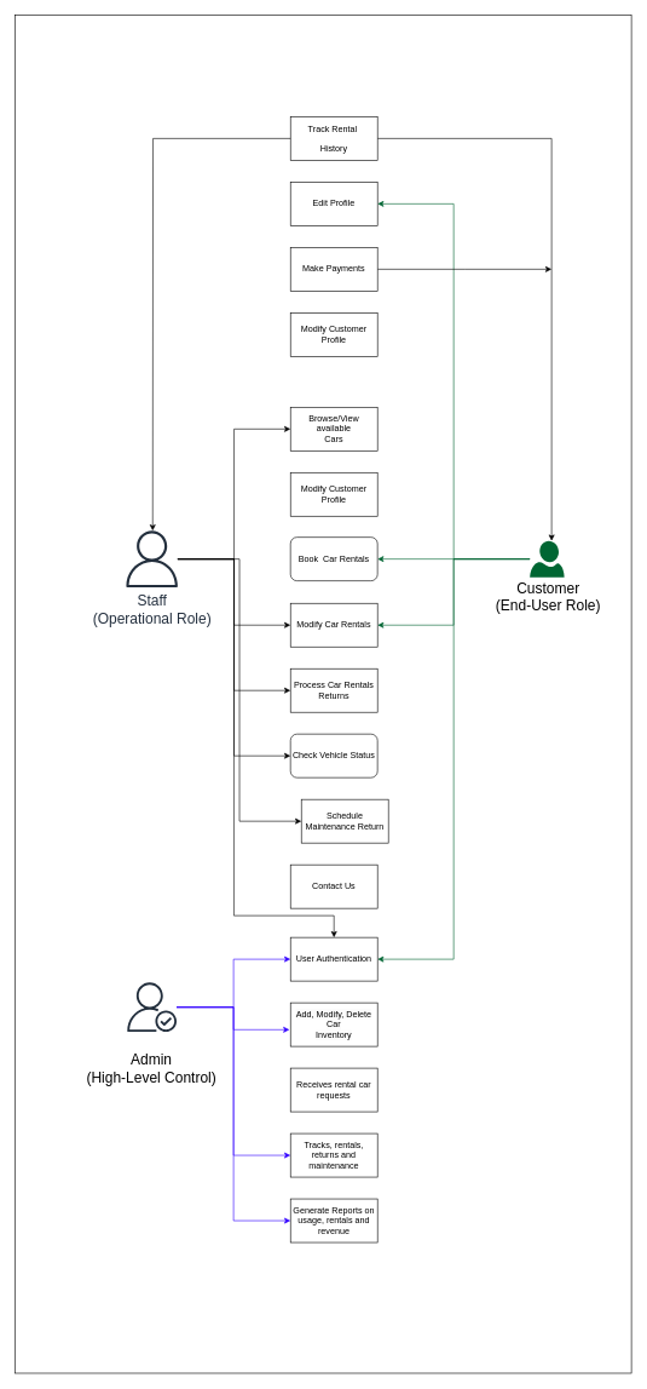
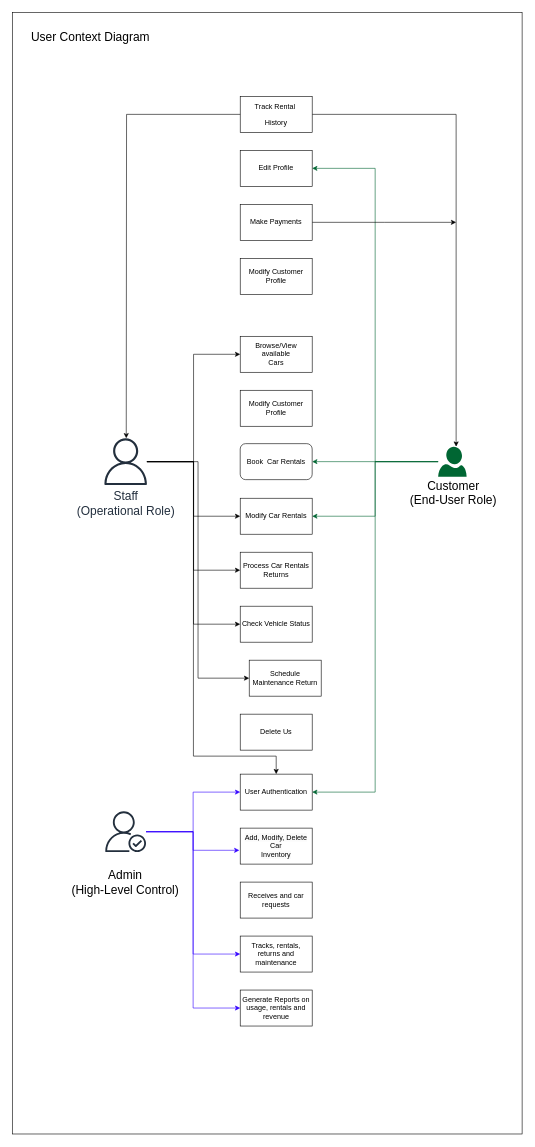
+ <mxCell id="31" value="&lt;font style=&quot;font-size: 20px;&quot;&gt;User Context Diagram&lt;/font&gt;" style="text;html=1;align=center;verticalAlign=middle;resizable=0;points=[];autosize=1;strokeColor=none;fillColor=none;" parent="1" vertex="1"><mxGeometry y="40" width="220" height="40" as="geometry" x="40" /></mxCell>
- <mxCell id="24" value="&lt;p align=&quot;center&quot; class=&quot;MsoNormal&quot;&gt;Check Vehicle Status&lt;/p&gt;" style="whiteSpace=wrap;html=1;rounded=1;" parent="1" vertex="1"><mxGeometry x="400" y="1010" width="120" height="60" as="geometry" /></mxCell>
+ <mxCell id="24" value="&lt;p align=&quot;center&quot; class=&quot;MsoNormal&quot;&gt;Check Vehicle Status&lt;/p&gt;" style="rounded=0;whiteSpace=wrap;html=1;" parent="1" vertex="1"><mxGeometry x="400" y="1010" width="120" height="60" as="geometry" /></mxCell>
- <mxCell id="42" value="&lt;p align=&quot;center&quot; class=&quot;MsoNormal&quot;&gt;Contact Us&lt;/p&gt;" style="rounded=0;whiteSpace=wrap;html=1;" vertex="1" parent="1"><mxGeometry x="400" y="1190" width="120" height="60" as="geometry" /></mxCell>
+ <mxCell id="42" value="&lt;p align=&quot;center&quot; class=&quot;MsoNormal&quot;&gt;Delete Us&lt;/p&gt;" style="rounded=0;whiteSpace=wrap;html=1;" vertex="1" parent="1"><mxGeometry x="400" y="1190" width="120" height="60" as="geometry" /></mxCell>
- <mxCell id="40" value="&lt;p align=&quot;center&quot; class=&quot;MsoNormal&quot;&gt;Receives rental car requests&lt;/p&gt;" style="rounded=0;whiteSpace=wrap;html=1;" vertex="1" parent="1"><mxGeometry x="400" y="1470" width="120" height="60" as="geometry" /></mxCell>
+ <mxCell id="40" value="&lt;p align=&quot;center&quot; class=&quot;MsoNormal&quot;&gt;Receives and car requests&lt;/p&gt;" style="rounded=0;whiteSpace=wrap;html=1;" vertex="1" parent="1"><mxGeometry x="400" y="1470" width="120" height="60" as="geometry" /></mxCell>
